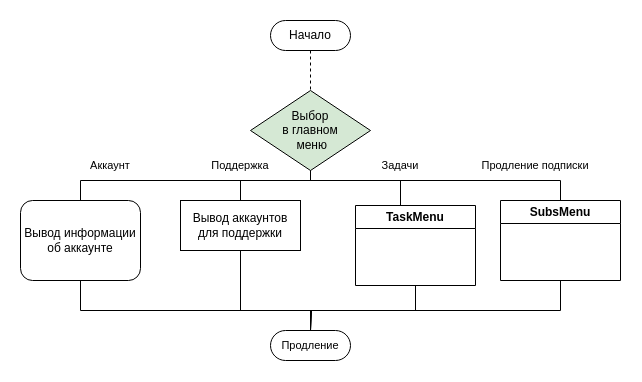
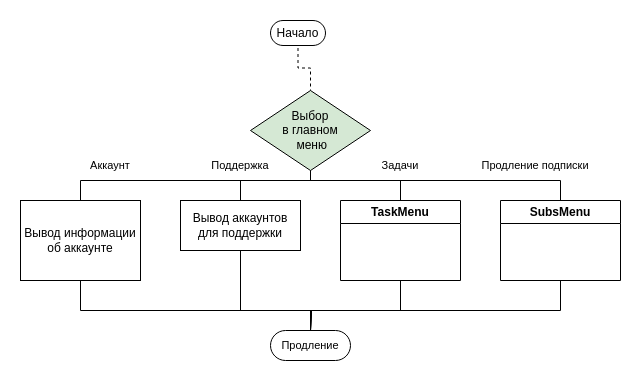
- <mxCell id="16" value="Начало" style="html=1;dashed=0;whiteSpace=wrap;shape=mxgraph.dfd.start" parent="1" vertex="1"><mxGeometry x="270" y="20" width="80" height="30" as="geometry" /></mxCell>
+ <mxCell id="16" value="Начало" style="html=1;dashed=0;whiteSpace=wrap;shape=mxgraph.dfd.start" parent="1" vertex="1"><mxGeometry x="270" y="20" width="55" height="25" as="geometry" /></mxCell>
- <mxCell id="8" value="Вывод информации об аккаунте" style="whiteSpace=wrap;html=1;rounded=1;" parent="1" vertex="1"><mxGeometry x="20" y="200" width="120" height="80" as="geometry" /></mxCell>
+ <mxCell id="8" value="Вывод информации об аккаунте" style="rounded=0;whiteSpace=wrap;html=1;" parent="1" vertex="1"><mxGeometry x="20" y="200" width="120" height="80" as="geometry" /></mxCell>
- <mxCell id="12" value="TaskMenu" style="swimlane;whiteSpace=wrap;html=1;" parent="1" vertex="1"><mxGeometry x="355" y="205" width="120" height="80" as="geometry" /></mxCell>
+ <mxCell id="12" value="TaskMenu" style="swimlane;whiteSpace=wrap;html=1;" parent="1" vertex="1"><mxGeometry x="340" y="200" width="120" height="80" as="geometry" /></mxCell>
